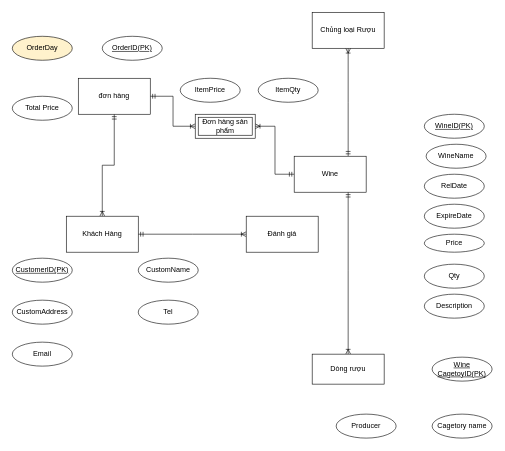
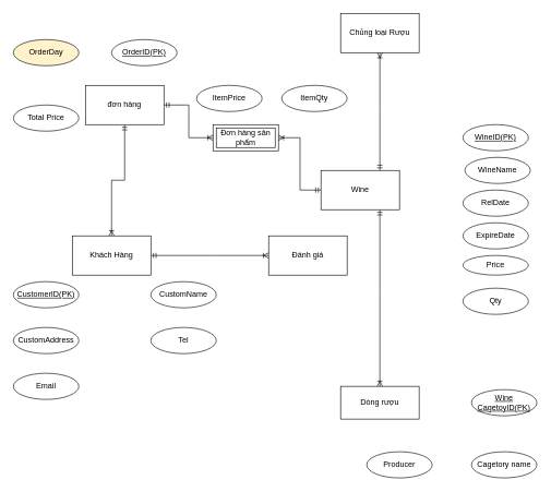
- <mxCell id="24" value="Description" style="ellipse;whiteSpace=wrap;html=1;align=center;" vertex="1" parent="1"><mxGeometry x="707" y="490" width="100" height="40" as="geometry" /></mxCell>
